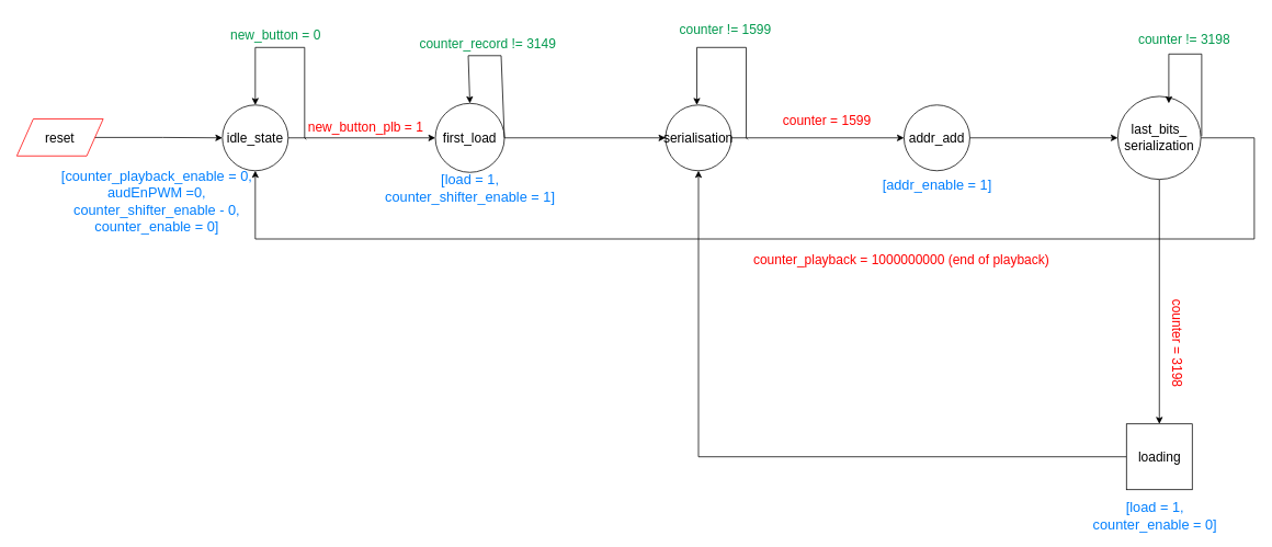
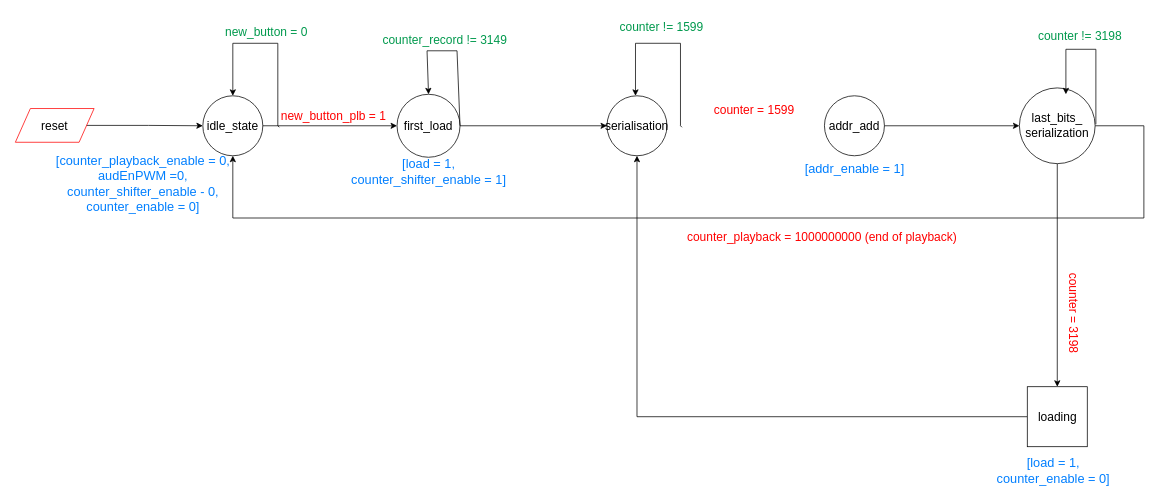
- <mxCell id="16" value="new_button = 0" style="text;html=1;align=center;verticalAlign=middle;whiteSpace=wrap;rounded=0;fontSize=16;fontColor=#00994D;" parent="1" vertex="1"><mxGeometry x="250" y="27" width="170" height="30" as="geometry" /></mxCell>
+ <mxCell id="16" value="new_button = 0" style="text;html=1;align=center;verticalAlign=middle;whiteSpace=wrap;rounded=0;fontSize=16;fontColor=#00994D;" parent="1" vertex="1"><mxGeometry x="270" y="27" width="170" height="30" as="geometry" /></mxCell>
- <mxCell id="9" value="" style="endArrow=classic;html=1;rounded=0;fontSize=16;fontColor=#FF0000;exitX=1;exitY=0.5;exitDx=0;exitDy=0;entryX=0;entryY=0.5;entryDx=0;entryDy=0;" parent="1" source="7" target="8" edge="1"><mxGeometry width="50" height="50" relative="1" as="geometry"><mxPoint x="829" y="367" as="sourcePoint" /><mxPoint x="879" y="317" as="targetPoint" /></mxGeometry></mxCell>
